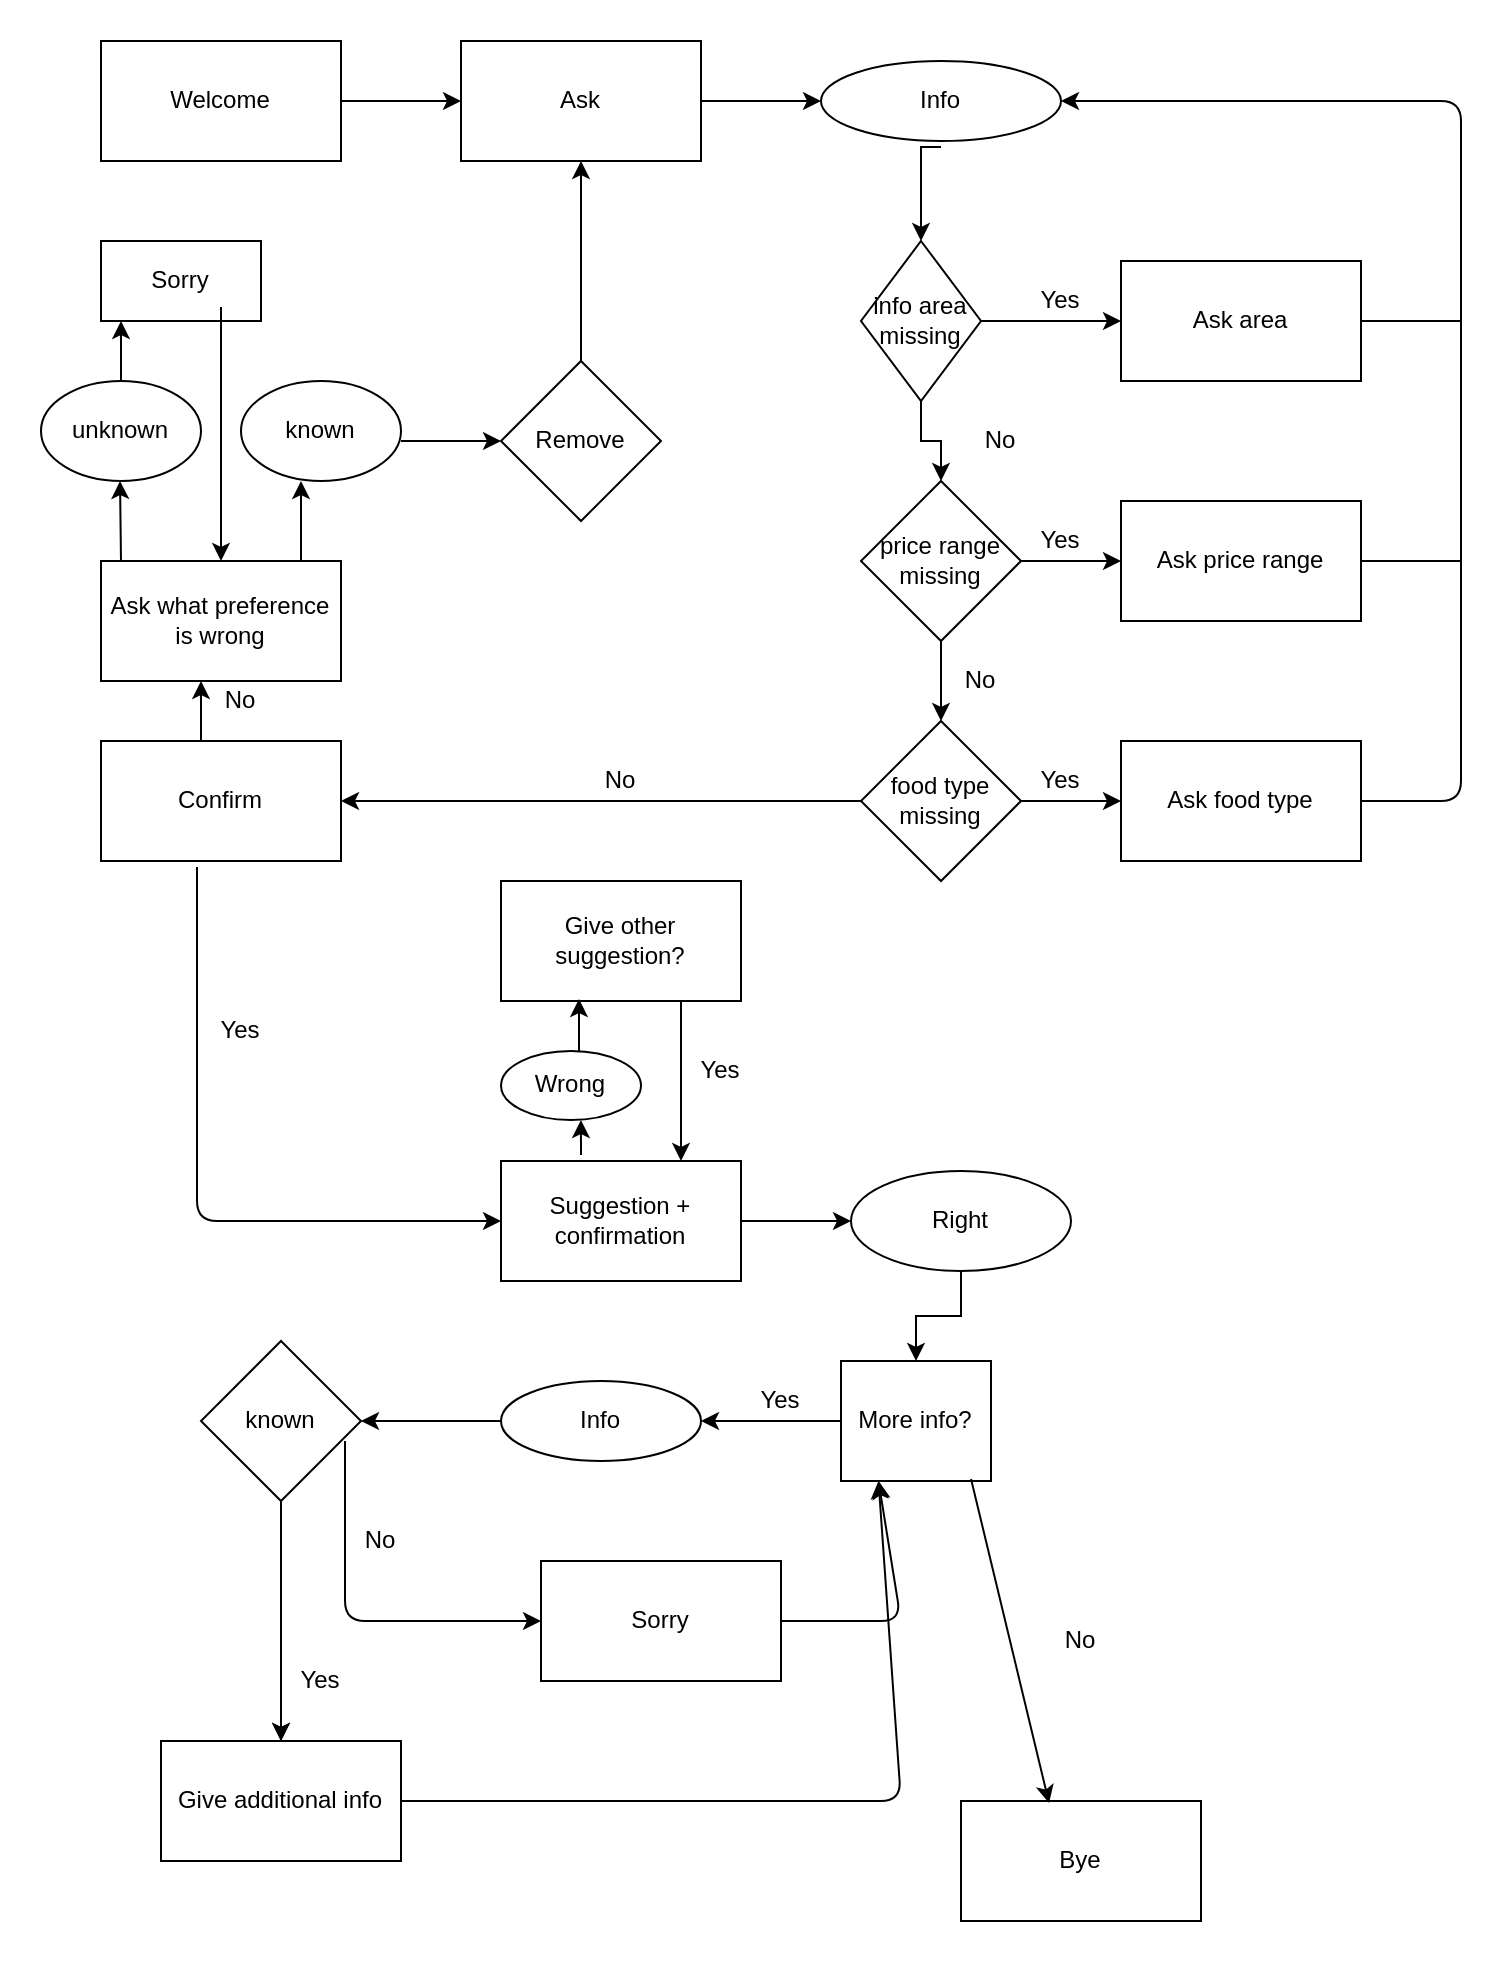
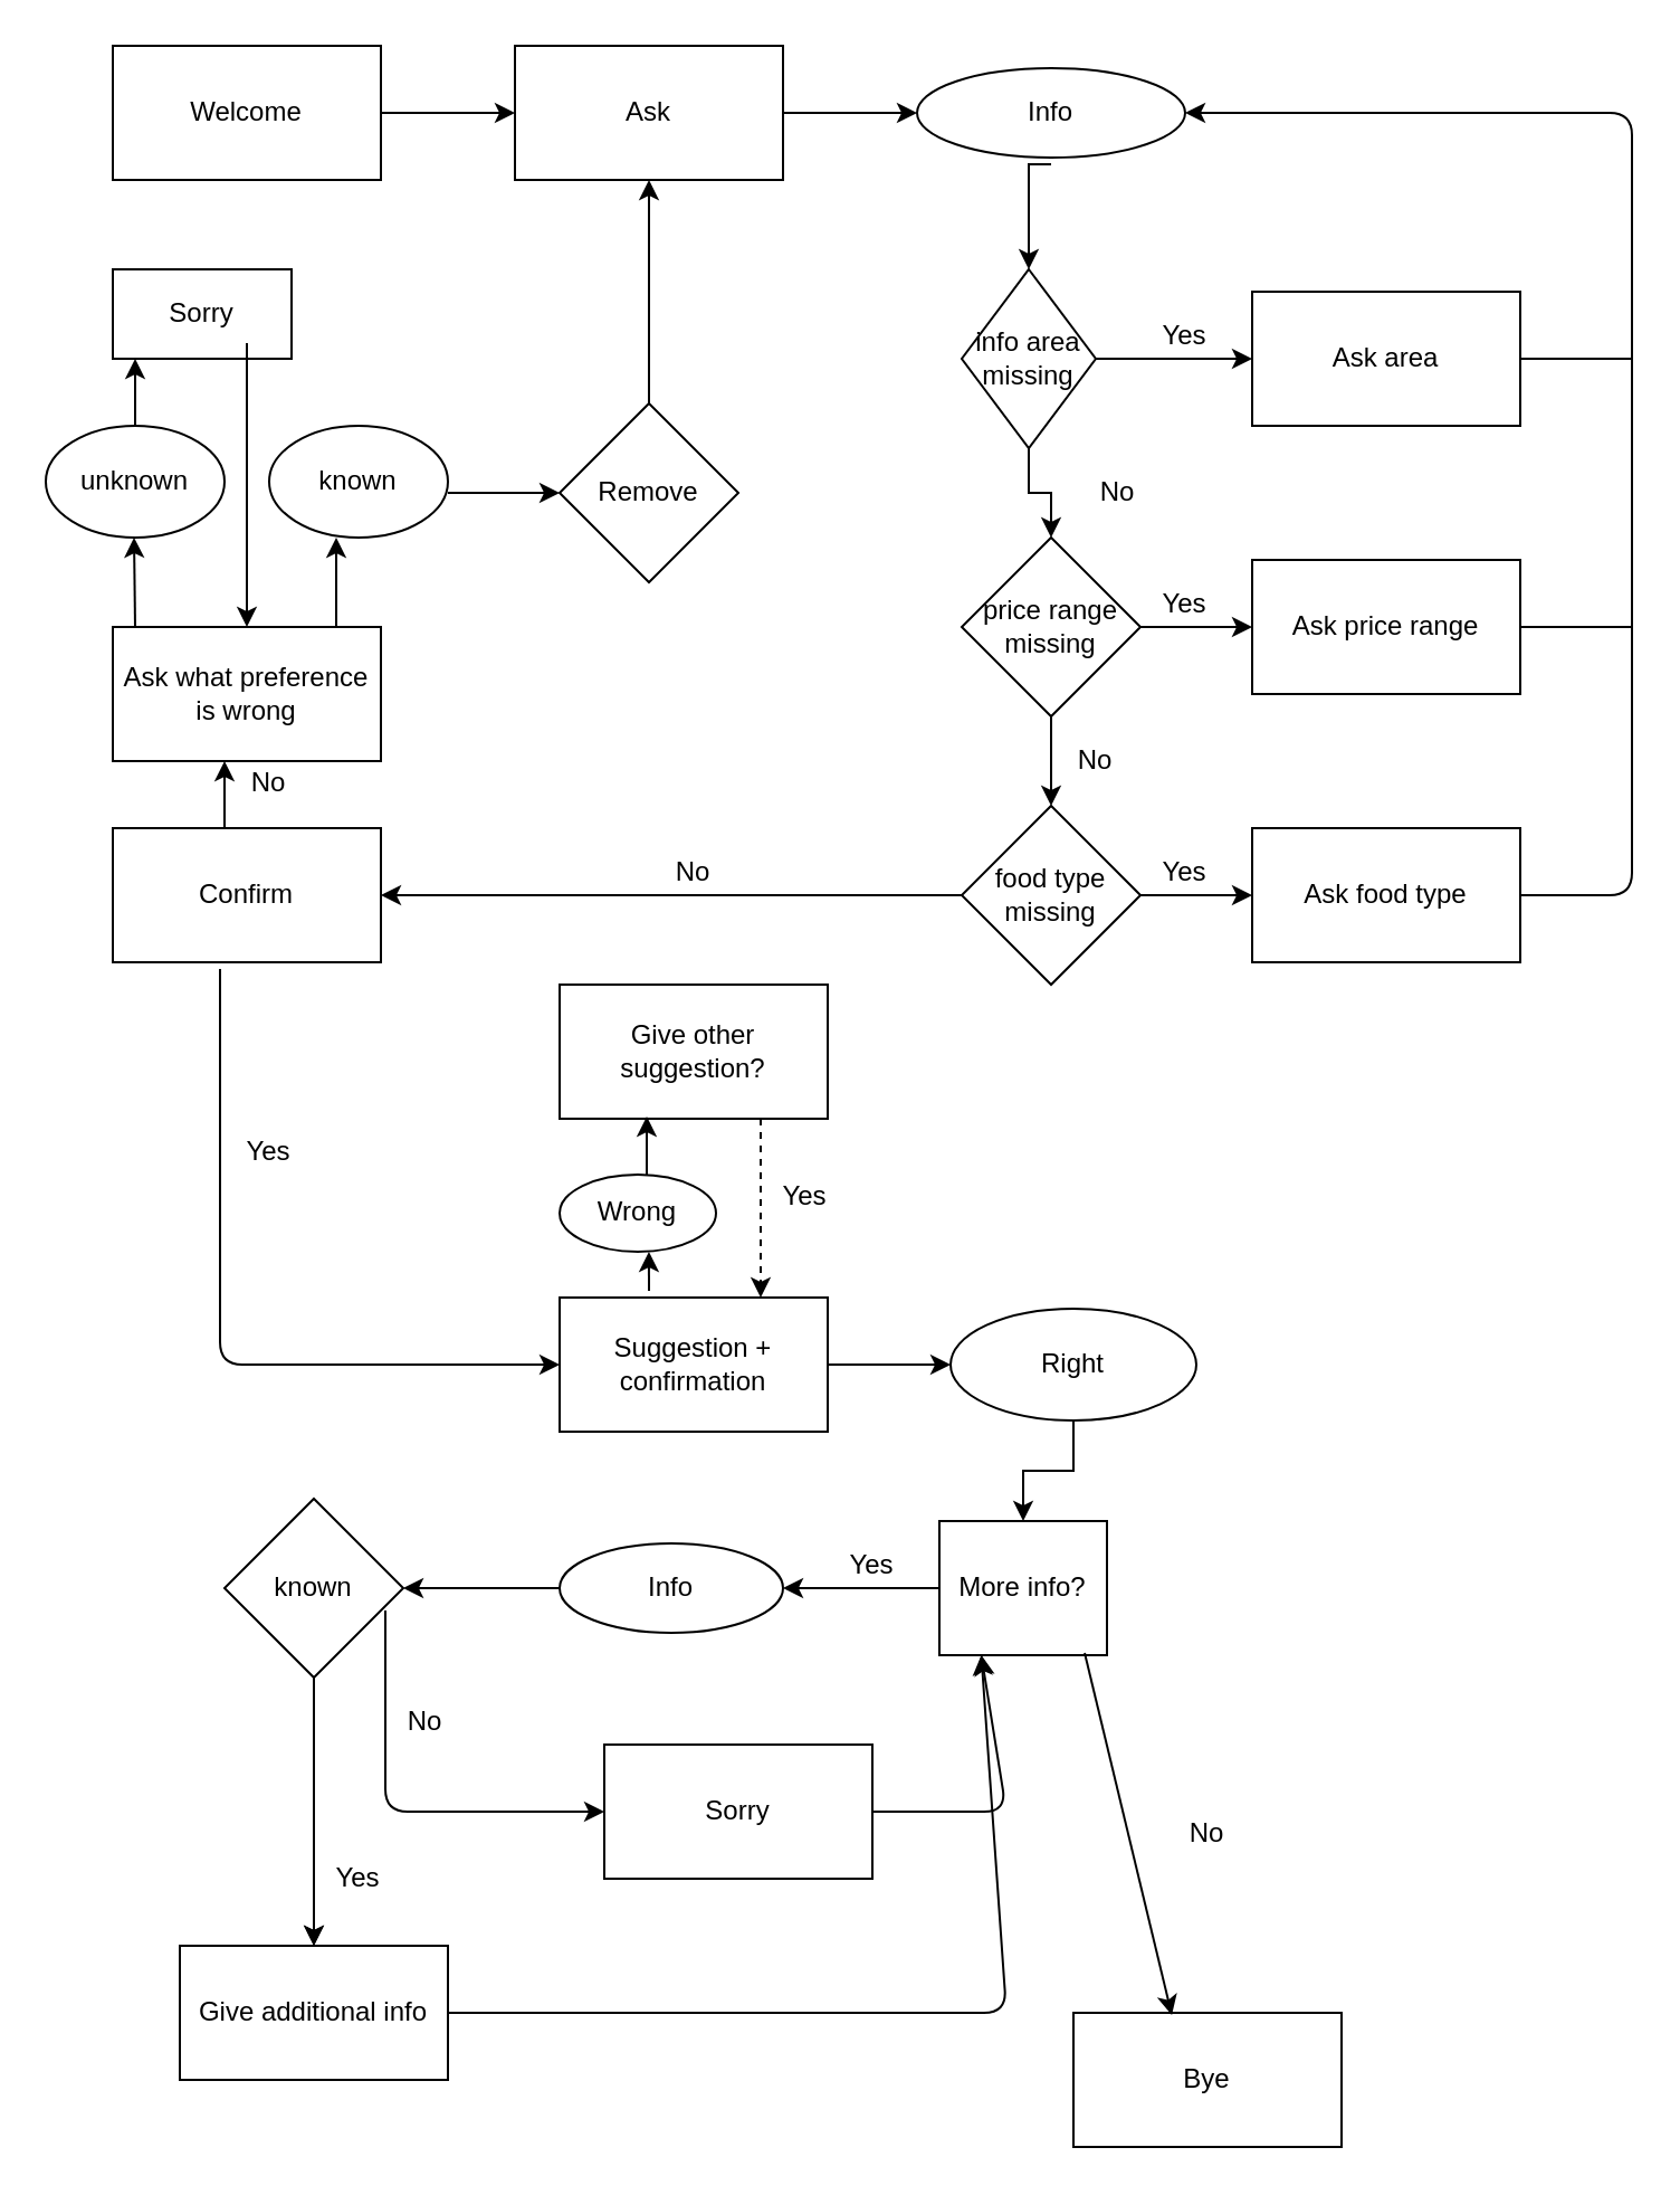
- <mxCell id="37" value="" style="endArrow=classic;html=1;exitX=0.75;exitY=1;exitDx=0;exitDy=0;entryX=0.75;entryY=0;entryDx=0;entryDy=0;" edge="1" parent="1" source="21" target="10"><mxGeometry width="50" height="50" relative="1" as="geometry"><mxPoint x="300" y="480" as="sourcePoint" /><mxPoint x="290" y="510" as="targetPoint" /><Array as="points" /></mxGeometry></mxCell>
+ <mxCell id="37" value="" style="endArrow=classic;html=1;exitX=0.75;exitY=1;exitDx=0;exitDy=0;entryX=0.75;entryY=0;entryDx=0;entryDy=0;dashed=1;" edge="1" parent="1" source="21" target="10"><mxGeometry width="50" height="50" relative="1" as="geometry"><mxPoint x="300" y="480" as="sourcePoint" /><mxPoint x="290" y="510" as="targetPoint" /><Array as="points" /></mxGeometry></mxCell>
